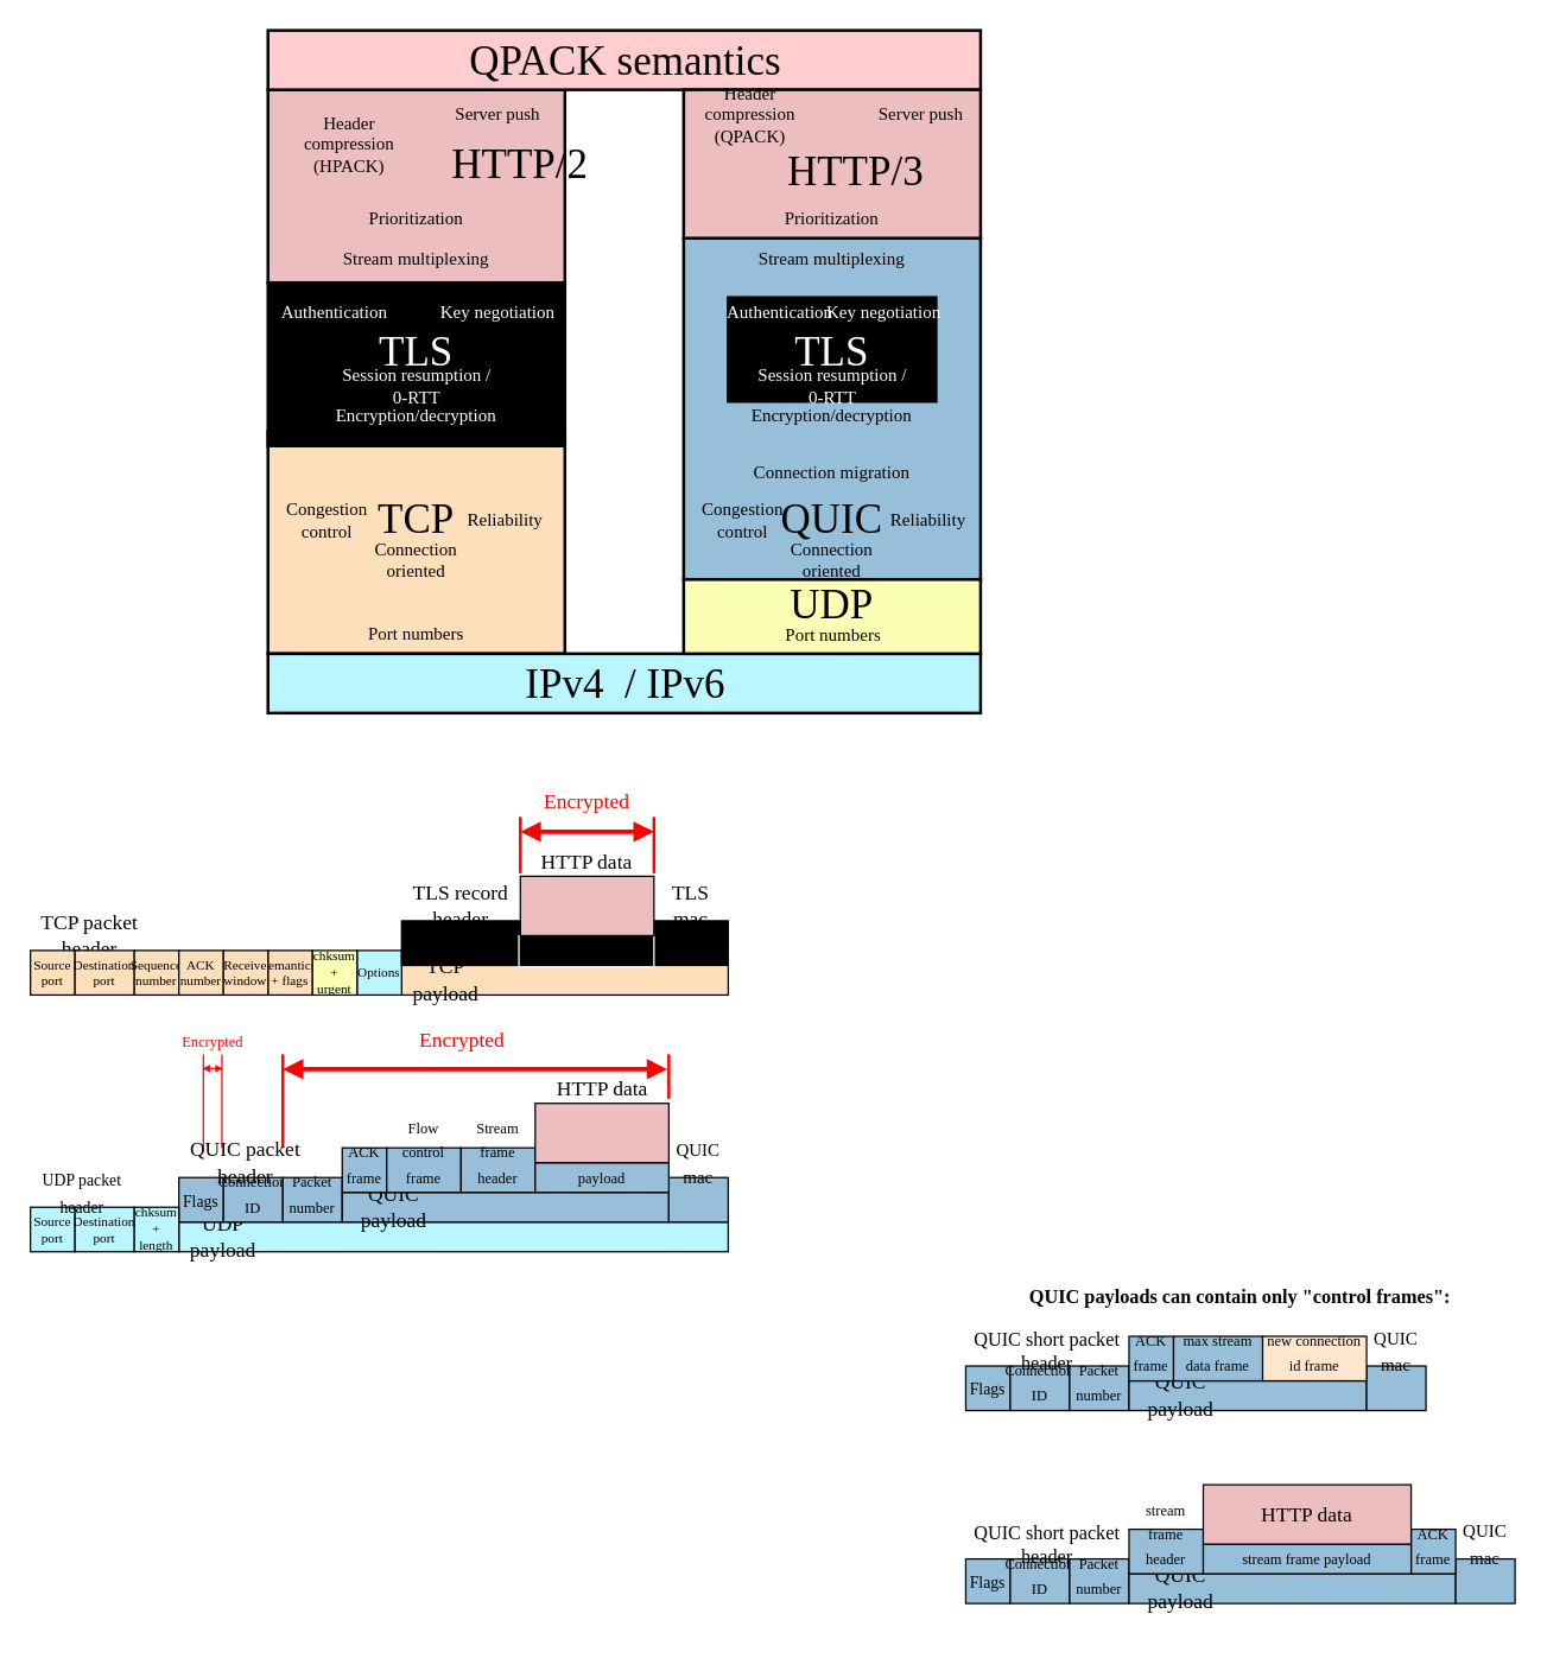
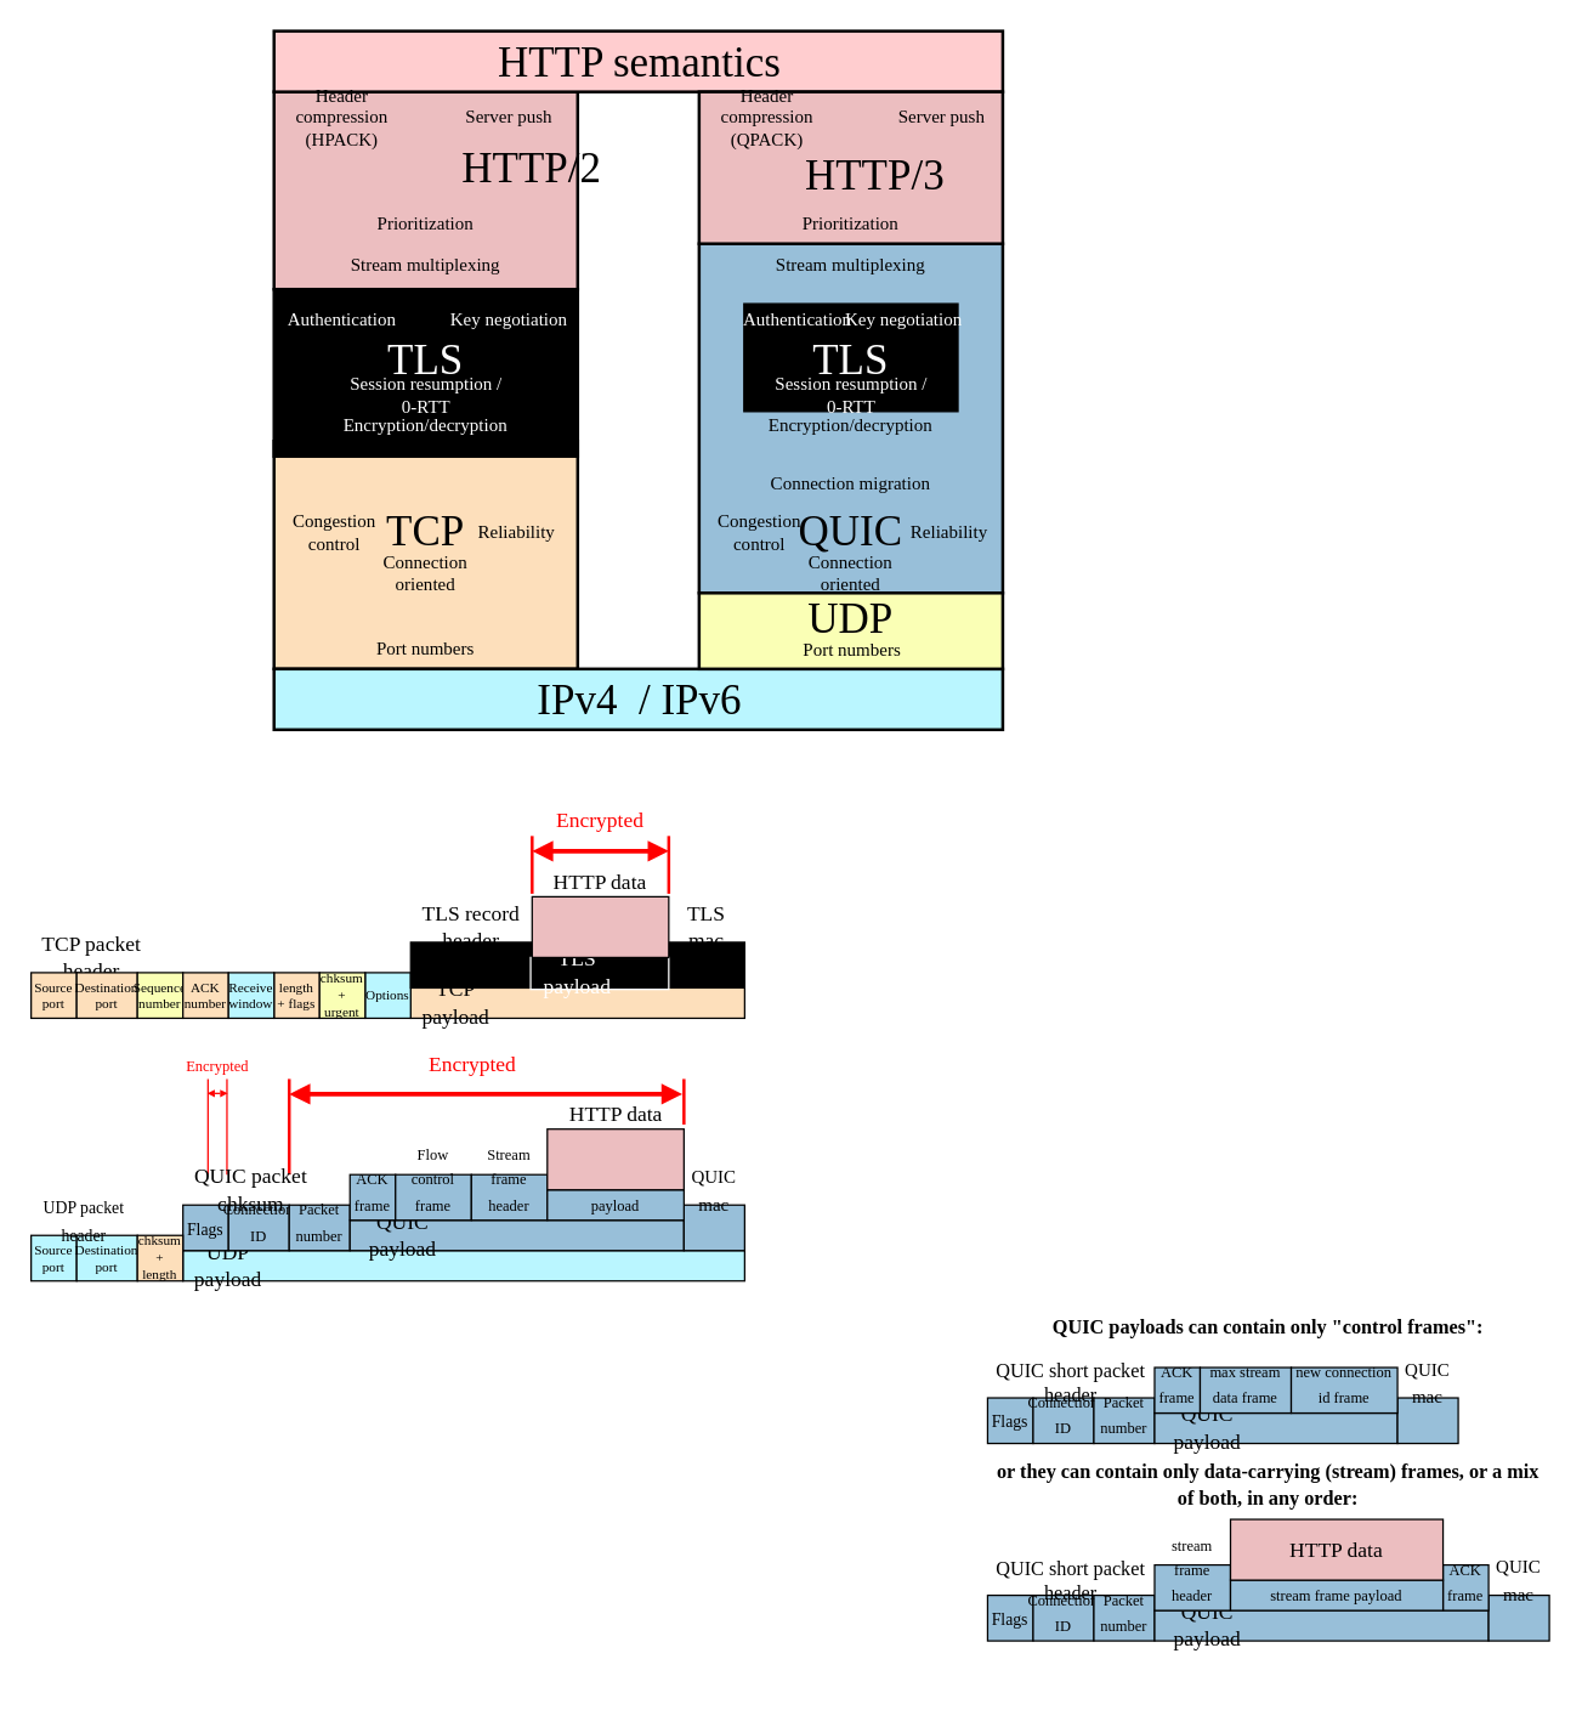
- <mxCell id="26" value="&lt;div&gt;&lt;span style=&quot;font-family: &amp;#34;myriad pro condensed&amp;#34;&quot;&gt;&lt;font style=&quot;font-size: 28px&quot;&gt;QPACK semantics&lt;/font&gt;&lt;/span&gt;&lt;br&gt;&lt;/div&gt;" style="rounded=0;whiteSpace=wrap;html=1;align=center;fontFamily=MyriadPro-Cond;strokeWidth=2;spacing=4;spacingLeft=2;fontSize=10;fillColor=#FFCDCF;" vertex="1" parent="1"><mxGeometry x="180" y="20" width="480" height="40" as="geometry" /></mxCell>
+ <mxCell id="26" value="&lt;div&gt;&lt;span style=&quot;font-family: &amp;#34;myriad pro condensed&amp;#34;&quot;&gt;&lt;font style=&quot;font-size: 28px&quot;&gt;HTTP semantics&lt;/font&gt;&lt;/span&gt;&lt;br&gt;&lt;/div&gt;" style="rounded=0;whiteSpace=wrap;html=1;align=center;fontFamily=MyriadPro-Cond;strokeWidth=2;spacing=4;spacingLeft=2;fontSize=10;fillColor=#FFCDCF;" vertex="1" parent="1"><mxGeometry x="180" y="20" width="480" height="40" as="geometry" /></mxCell>
- <mxCell id="34" value="&lt;span&gt;&lt;font face=&quot;Myriad Pro Condensed&quot;&gt;Header compression&lt;br&gt;(HPACK)&lt;br&gt;&lt;/font&gt;&lt;/span&gt;" style="text;html=1;strokeColor=none;fillColor=none;align=center;verticalAlign=middle;whiteSpace=wrap;rounded=0;fontStyle=0" vertex="1" parent="1"><mxGeometry x="190" y="87" width="90" height="20" as="geometry" /></mxCell>
+ <mxCell id="34" value="&lt;span&gt;&lt;font face=&quot;Myriad Pro Condensed&quot;&gt;Header compression&lt;br&gt;(HPACK)&lt;br&gt;&lt;/font&gt;&lt;/span&gt;" style="text;html=1;strokeColor=none;fillColor=none;align=center;verticalAlign=middle;whiteSpace=wrap;rounded=0;fontStyle=0" vertex="1" parent="1"><mxGeometry x="180" y="67" width="90" height="20" as="geometry" /></mxCell>
+ <mxCell id="60" value="&lt;font style=&quot;font-size: 14px&quot; face=&quot;Myriad Pro Condensed&quot;&gt;&lt;font color=&quot;#ffffff&quot;&gt;TLS payload&lt;/font&gt;&lt;br style=&quot;font-size: 14px&quot;&gt;&lt;/font&gt;" style="text;html=1;strokeColor=none;fillColor=none;align=center;verticalAlign=middle;whiteSpace=wrap;rounded=0;dashed=1;dashPattern=1 4;fontSize=14;" vertex="1" parent="1"><mxGeometry x="350" y="630" width="60" height="20" as="geometry" /></mxCell>
- <mxCell id="51" value="&lt;font style=&quot;font-size: 9px;&quot; face=&quot;Myriad Pro Condensed&quot;&gt;Sequence number&lt;/font&gt;" style="rounded=0;whiteSpace=wrap;html=1;fillColor=#FDDFBB;fontSize=9;verticalAlign=middle;" vertex="1" parent="1"><mxGeometry x="90" y="640" width="30" height="30" as="geometry" /></mxCell>
+ <mxCell id="51" value="&lt;font style=&quot;font-size: 9px;&quot; face=&quot;Myriad Pro Condensed&quot;&gt;Sequence number&lt;/font&gt;" style="rounded=0;whiteSpace=wrap;html=1;fillColor=#faffb5;fontSize=9;verticalAlign=middle;" vertex="1" parent="1"><mxGeometry x="90" y="640" width="30" height="30" as="geometry" /></mxCell>
- <mxCell id="54" value="&lt;font style=&quot;font-size: 9px; line-height: 50%;&quot; face=&quot;Myriad Pro Condensed&quot;&gt;Receive window&lt;br style=&quot;font-size: 9px;&quot;&gt;&lt;/font&gt;" style="rounded=0;whiteSpace=wrap;html=1;fillColor=#FDDFBB;fontSize=9;horizontal=1;verticalAlign=middle;" vertex="1" parent="1"><mxGeometry x="150" y="640" width="30" height="30" as="geometry" /></mxCell>
+ <mxCell id="54" value="&lt;font style=&quot;font-size: 9px; line-height: 50%;&quot; face=&quot;Myriad Pro Condensed&quot;&gt;Receive window&lt;br style=&quot;font-size: 9px;&quot;&gt;&lt;/font&gt;" style="rounded=0;whiteSpace=wrap;html=1;fillColor=#baf6ff;fontSize=9;horizontal=1;verticalAlign=middle;" vertex="1" parent="1"><mxGeometry x="150" y="640" width="30" height="30" as="geometry" /></mxCell>
- <mxCell id="53" value="&lt;font face=&quot;Myriad Pro Condensed&quot; style=&quot;font-size: 9px&quot;&gt;&lt;font style=&quot;line-height: 100% ; font-size: 9px&quot;&gt;semantics &lt;br&gt;+ flags&lt;/font&gt;&lt;br style=&quot;font-size: 9px&quot;&gt;&lt;/font&gt;" style="rounded=0;whiteSpace=wrap;html=1;fillColor=#FDDFBB;fontSize=9;verticalAlign=middle;" vertex="1" parent="1"><mxGeometry x="180" y="640" width="30" height="30" as="geometry" /></mxCell>
+ <mxCell id="53" value="&lt;font face=&quot;Myriad Pro Condensed&quot; style=&quot;font-size: 9px&quot;&gt;&lt;font style=&quot;line-height: 100% ; font-size: 9px&quot;&gt;length &lt;br&gt;+ flags&lt;/font&gt;&lt;br style=&quot;font-size: 9px&quot;&gt;&lt;/font&gt;" style="rounded=0;whiteSpace=wrap;html=1;fillColor=#FDDFBB;fontSize=9;verticalAlign=middle;" vertex="1" parent="1"><mxGeometry x="180" y="640" width="30" height="30" as="geometry" /></mxCell>
- <mxCell id="91" value="&lt;font style=&quot;font-size: 14px&quot; face=&quot;Myriad Pro Condensed&quot;&gt;QUIC packet header&lt;br style=&quot;font-size: 14px&quot;&gt;&lt;/font&gt;" style="text;html=1;strokeColor=none;fillColor=none;align=center;verticalAlign=middle;whiteSpace=wrap;rounded=0;dashed=1;dashPattern=1 4;fontSize=14;" vertex="1" parent="1"><mxGeometry x="120" y="773" width="90" height="20" as="geometry" /></mxCell>
+ <mxCell id="91" value="&lt;font style=&quot;font-size: 14px&quot; face=&quot;Myriad Pro Condensed&quot;&gt;QUIC packet chksum&lt;br style=&quot;font-size: 14px&quot;&gt;&lt;/font&gt;" style="text;html=1;strokeColor=none;fillColor=none;align=center;verticalAlign=middle;whiteSpace=wrap;rounded=0;dashed=1;dashPattern=1 4;fontSize=14;" vertex="1" parent="1"><mxGeometry x="120" y="773" width="90" height="20" as="geometry" /></mxCell>
- <mxCell id="97" value="&lt;font style=&quot;font-size: 9px;&quot; face=&quot;Myriad Pro Condensed&quot;&gt;chksum&lt;br style=&quot;font-size: 9px;&quot;&gt;+ length&lt;br style=&quot;font-size: 9px;&quot;&gt;&lt;/font&gt;" style="rounded=0;whiteSpace=wrap;html=1;fontSize=9;verticalAlign=middle;fillColor=#BAF6FF;" vertex="1" parent="1"><mxGeometry x="90" y="813" width="30" height="30" as="geometry" /></mxCell>
+ <mxCell id="97" value="&lt;font style=&quot;font-size: 9px;&quot; face=&quot;Myriad Pro Condensed&quot;&gt;chksum&lt;br style=&quot;font-size: 9px;&quot;&gt;+ length&lt;br style=&quot;font-size: 9px;&quot;&gt;&lt;/font&gt;" style="rounded=0;whiteSpace=wrap;html=1;fontSize=9;verticalAlign=middle;fillColor=#fddfbb;" vertex="1" parent="1"><mxGeometry x="90" y="813" width="30" height="30" as="geometry" /></mxCell>
- <mxCell id="124" value="&lt;font style=&quot;font-size: 10px&quot; face=&quot;Myriad Pro Condensed&quot;&gt;new connection id frame&lt;br&gt;&lt;/font&gt;" style="rounded=0;whiteSpace=wrap;html=1;fontSize=14;verticalAlign=bottom;fillColor=#ffe6cc;" vertex="1" parent="1"><mxGeometry x="850" y="900" width="70" height="30" as="geometry" /></mxCell>
+ <mxCell id="124" value="&lt;font style=&quot;font-size: 10px&quot; face=&quot;Myriad Pro Condensed&quot;&gt;new connection id frame&lt;br&gt;&lt;/font&gt;" style="rounded=0;whiteSpace=wrap;html=1;fontSize=14;verticalAlign=bottom;fillColor=#98BFD9;" vertex="1" parent="1"><mxGeometry x="850" y="900" width="70" height="30" as="geometry" /></mxCell>
+ <mxCell id="125" value="&lt;font face=&quot;Myriad Pro Condensed&quot;&gt;&lt;font style=&quot;font-size: 13px&quot;&gt;or they can contain only data-carrying (stream) frames, or a mix of both, in any order:&lt;/font&gt;&lt;br style=&quot;font-size: 14px&quot;&gt;&lt;/font&gt;" style="text;html=1;strokeColor=none;fillColor=none;align=center;verticalAlign=middle;whiteSpace=wrap;rounded=0;dashed=1;dashPattern=1 4;fontSize=14;fontStyle=1" vertex="1" parent="1"><mxGeometry x="650" y="967" width="370" height="20" as="geometry" /></mxCell>
